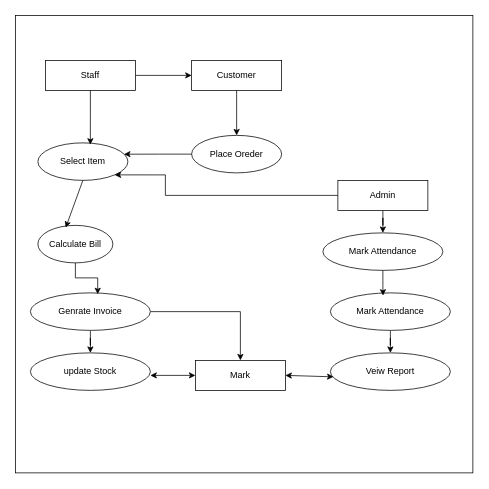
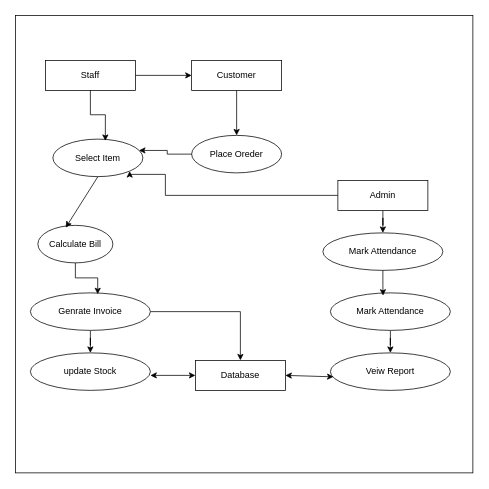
- <mxCell id="5" value="Select Item" style="ellipse;whiteSpace=wrap;html=1;" vertex="1" parent="1"><mxGeometry x="50" y="190" width="120" height="50" as="geometry" /></mxCell>
+ <mxCell id="5" value="Select Item" style="ellipse;whiteSpace=wrap;html=1;" vertex="1" parent="1"><mxGeometry x="70" y="185" width="120" height="50" as="geometry" /></mxCell>
- <mxCell id="18" value="Mark" style="rounded=0;whiteSpace=wrap;html=1;" vertex="1" parent="1"><mxGeometry x="260" y="480" width="120" height="40" as="geometry" /></mxCell>
+ <mxCell id="18" value="Database" style="rounded=0;whiteSpace=wrap;html=1;" vertex="1" parent="1"><mxGeometry x="260" y="480" width="120" height="40" as="geometry" /></mxCell>
